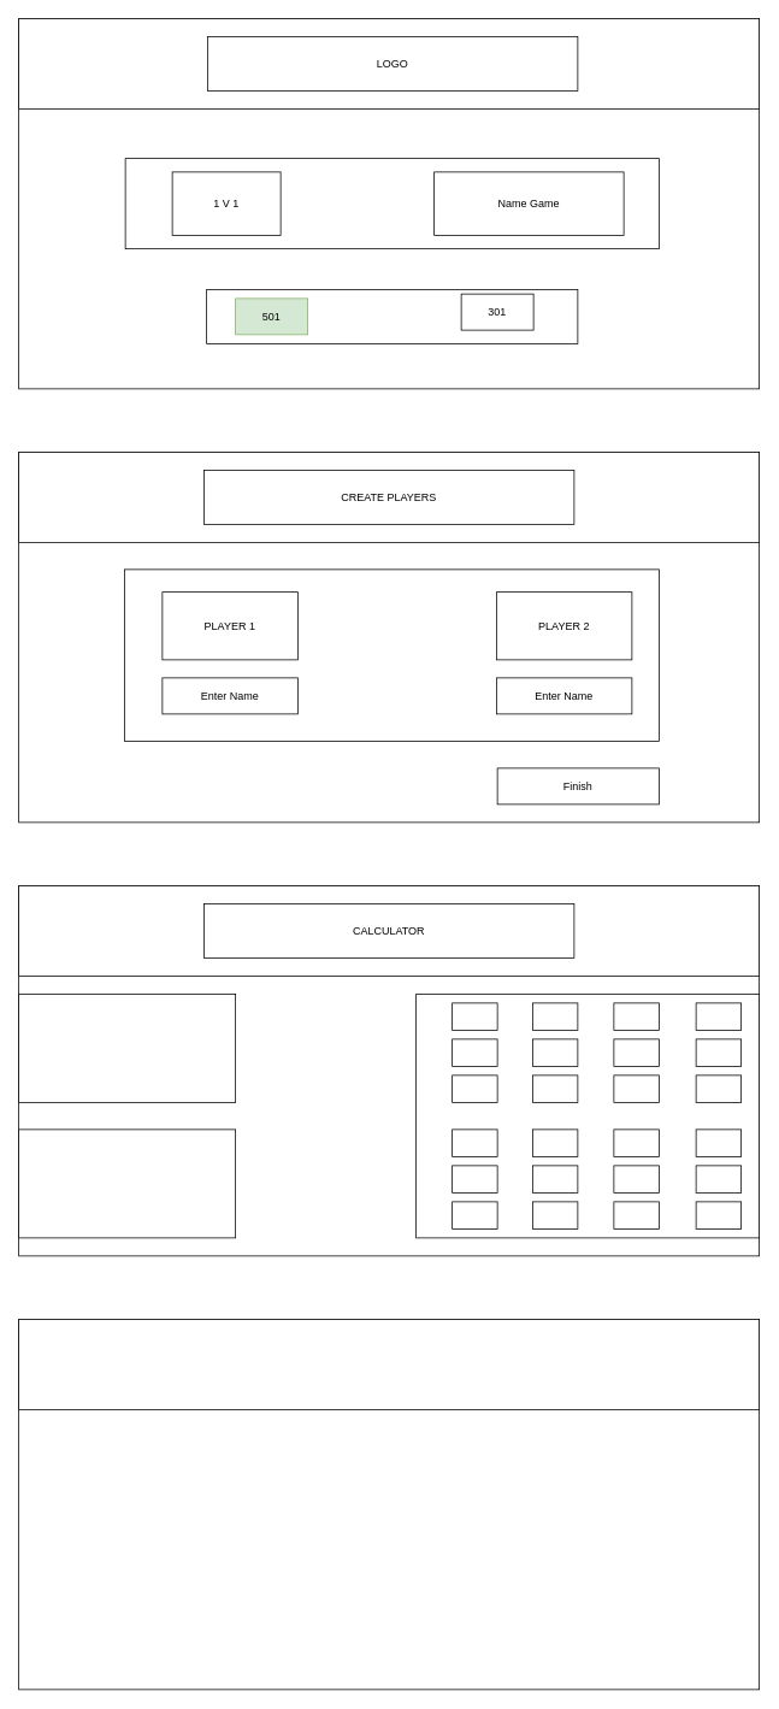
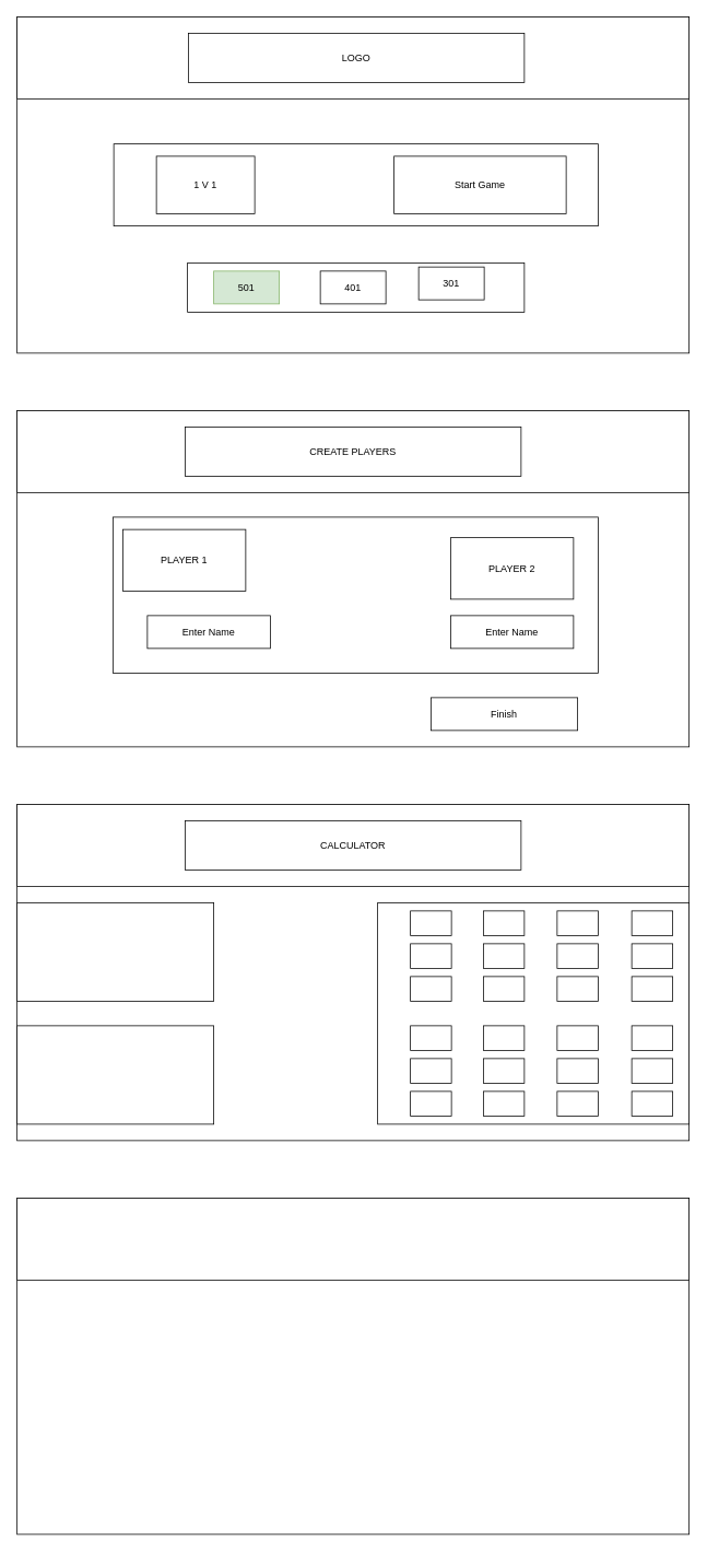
- <mxCell id="17" value="Name Game" style="rounded=0;whiteSpace=wrap;html=1;" vertex="1" parent="1"><mxGeometry x="480" y="190" width="210" height="70" as="geometry" /></mxCell>
+ <mxCell id="17" value="Start Game" style="rounded=0;whiteSpace=wrap;html=1;" vertex="1" parent="1"><mxGeometry x="480" y="190" width="210" height="70" as="geometry" /></mxCell>
+ <mxCell id="14" value="401" style="rounded=0;whiteSpace=wrap;html=1;" vertex="1" parent="1"><mxGeometry x="390" y="330" width="80" height="40" as="geometry" /></mxCell>
- <mxCell id="20" value="PLAYER 1" style="rounded=0;whiteSpace=wrap;html=1;" vertex="1" parent="1"><mxGeometry x="179" y="655" width="150" height="75" as="geometry" /></mxCell>
+ <mxCell id="20" value="PLAYER 1" style="rounded=0;whiteSpace=wrap;html=1;" vertex="1" parent="1"><mxGeometry x="149" y="645" width="150" height="75" as="geometry" /></mxCell>
- <mxCell id="24" value="Finish" style="rounded=0;whiteSpace=wrap;html=1;" vertex="1" parent="1"><mxGeometry x="550" y="850" width="179" height="40" as="geometry" /></mxCell>
+ <mxCell id="24" value="Finish" style="rounded=0;whiteSpace=wrap;html=1;" vertex="1" parent="1"><mxGeometry x="525" y="850" width="179" height="40" as="geometry" /></mxCell>
